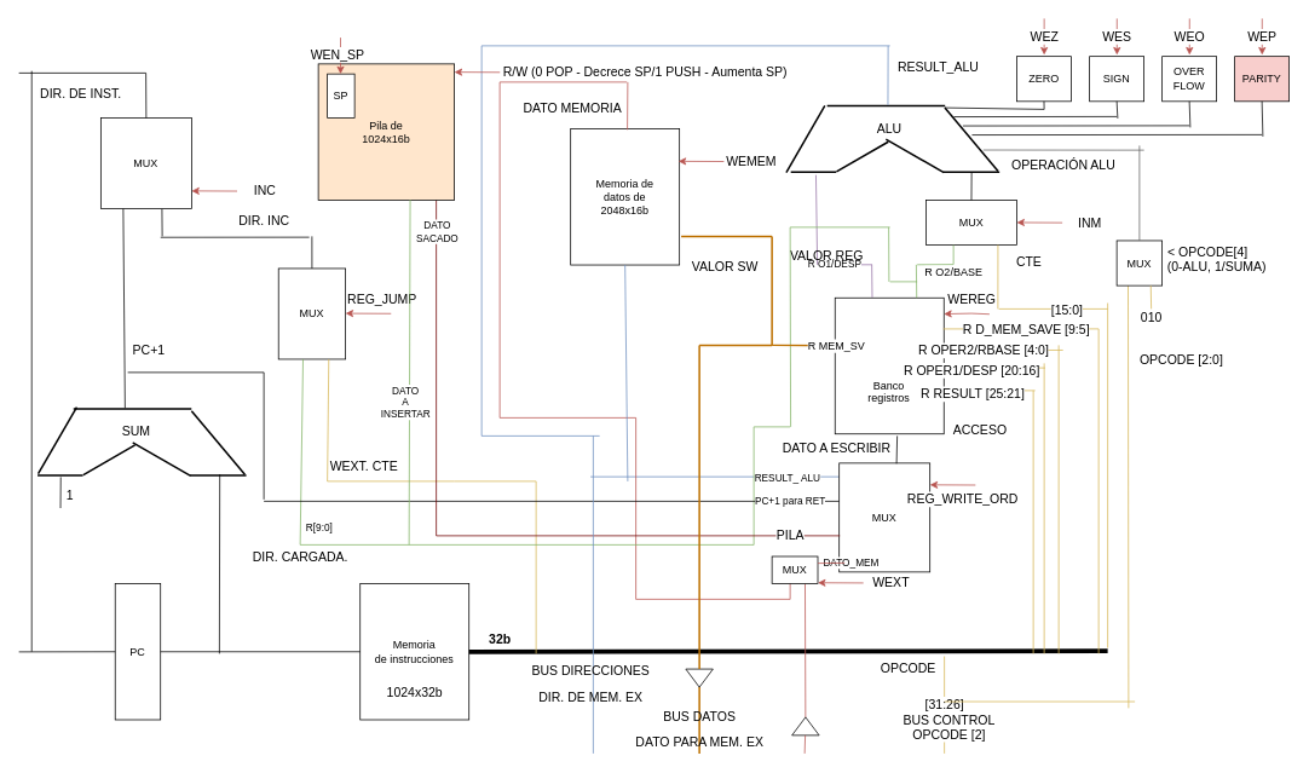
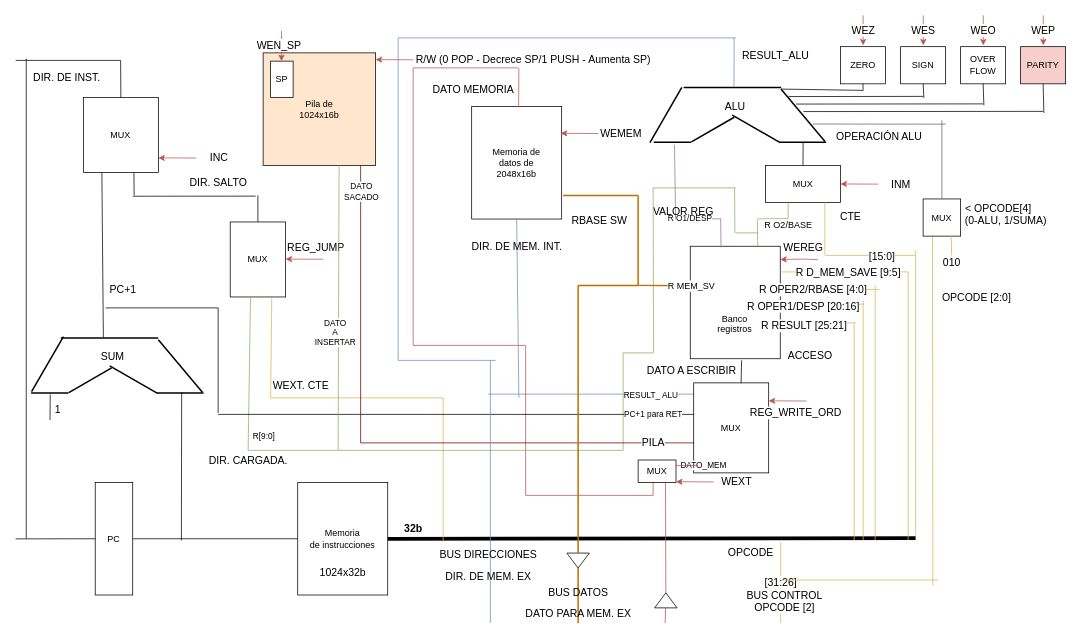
- <mxCell id="70" value="&lt;span style=&quot;font-size: 14px ; font-weight: 400&quot;&gt;DIR. INC&lt;/span&gt;" style="text;strokeColor=none;fillColor=none;html=1;fontSize=24;fontStyle=1;verticalAlign=middle;align=center;" parent="1" vertex="1"><mxGeometry x="240" y="220" width="100" height="40" as="geometry" /></mxCell>
+ <mxCell id="70" value="&lt;span style=&quot;font-size: 14px ; font-weight: 400&quot;&gt;DIR. SALTO&lt;/span&gt;" style="text;strokeColor=none;fillColor=none;html=1;fontSize=24;fontStyle=1;verticalAlign=middle;align=center;" parent="1" vertex="1"><mxGeometry x="240" y="220" width="100" height="40" as="geometry" /></mxCell>
- <mxCell id="100" value="&lt;span style=&quot;font-size: 14px ; font-weight: 400&quot;&gt;VALOR SW&lt;/span&gt;" style="text;strokeColor=none;fillColor=none;html=1;fontSize=24;fontStyle=1;verticalAlign=middle;align=center;" parent="1" vertex="1"><mxGeometry x="748.07" y="269.55" width="100" height="40" as="geometry" /></mxCell>
+ <mxCell id="100" value="&lt;span style=&quot;font-size: 14px ; font-weight: 400&quot;&gt;RBASE SW&lt;/span&gt;" style="text;strokeColor=none;fillColor=none;html=1;fontSize=24;fontStyle=1;verticalAlign=middle;align=center;" parent="1" vertex="1"><mxGeometry x="748.07" y="269.55" width="100" height="40" as="geometry" /></mxCell>
+ <mxCell id="67" value="&lt;span style=&quot;font-size: 14px ; font-weight: 400&quot;&gt;DIR. DE MEM. INT.&lt;/span&gt;" style="text;strokeColor=none;fillColor=none;html=1;fontSize=24;fontStyle=1;verticalAlign=middle;align=center;" parent="1" vertex="1"><mxGeometry x="638.07" y="304.78" width="100" height="40" as="geometry" /></mxCell>
